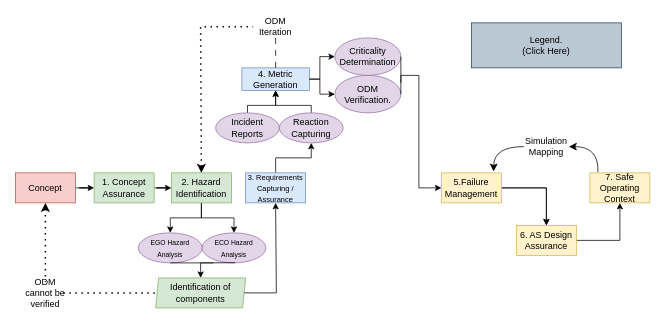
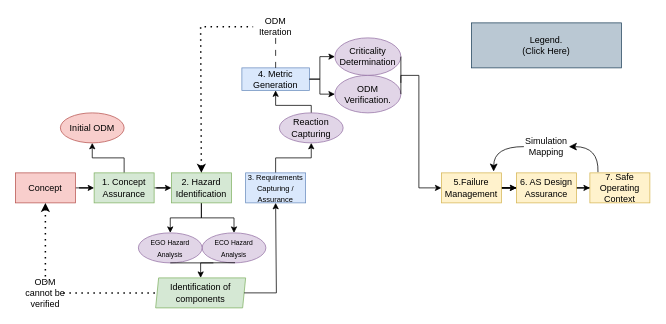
- <mxCell id="18" value="" style="edgeStyle=orthogonalEdgeStyle;rounded=0;orthogonalLoop=1;jettySize=auto;html=1;" parent="1" source="19" target="23" edge="1"><mxGeometry relative="1" as="geometry"><Array as="points"><mxPoint x="330" y="140" /><mxPoint x="367" y="140" /></Array></mxGeometry></mxCell>
+ <mxCell id="17" value="Initial ODM" style="ellipse;whiteSpace=wrap;html=1;fillColor=#f8cecc;strokeColor=#b85450;" parent="1" vertex="1"><mxGeometry x="80" y="150" width="85" height="40" as="geometry" /></mxCell>
- <mxCell id="19" value="Incident Reports" style="ellipse;whiteSpace=wrap;html=1;fillColor=#e1d5e7;strokeColor=#9673a6;" parent="1" vertex="1"><mxGeometry x="287" y="150" width="85" height="40" as="geometry" /></mxCell>
+ <mxCell id="5" value="" style="edgeStyle=orthogonalEdgeStyle;rounded=0;orthogonalLoop=1;jettySize=auto;html=1;entryX=0.5;entryY=1;entryDx=0;entryDy=0;" parent="1" source="6" target="17" edge="1"><mxGeometry relative="1" as="geometry"><mxPoint x="165" y="350" as="targetPoint" /></mxGeometry></mxCell>
- <mxCell id="16" value="6. AS Design Assurance" style="rounded=0;whiteSpace=wrap;html=1;fillColor=#fff2cc;strokeColor=#d6b656;" parent="1" vertex="1"><mxGeometry x="688" y="300" width="80" height="40" as="geometry" /></mxCell>
+ <mxCell id="16" value="6. AS Design Assurance" style="rounded=0;whiteSpace=wrap;html=1;fillColor=#fff2cc;strokeColor=#d6b656;" parent="1" vertex="1"><mxGeometry x="688" y="230" width="80" height="40" as="geometry" /></mxCell>
